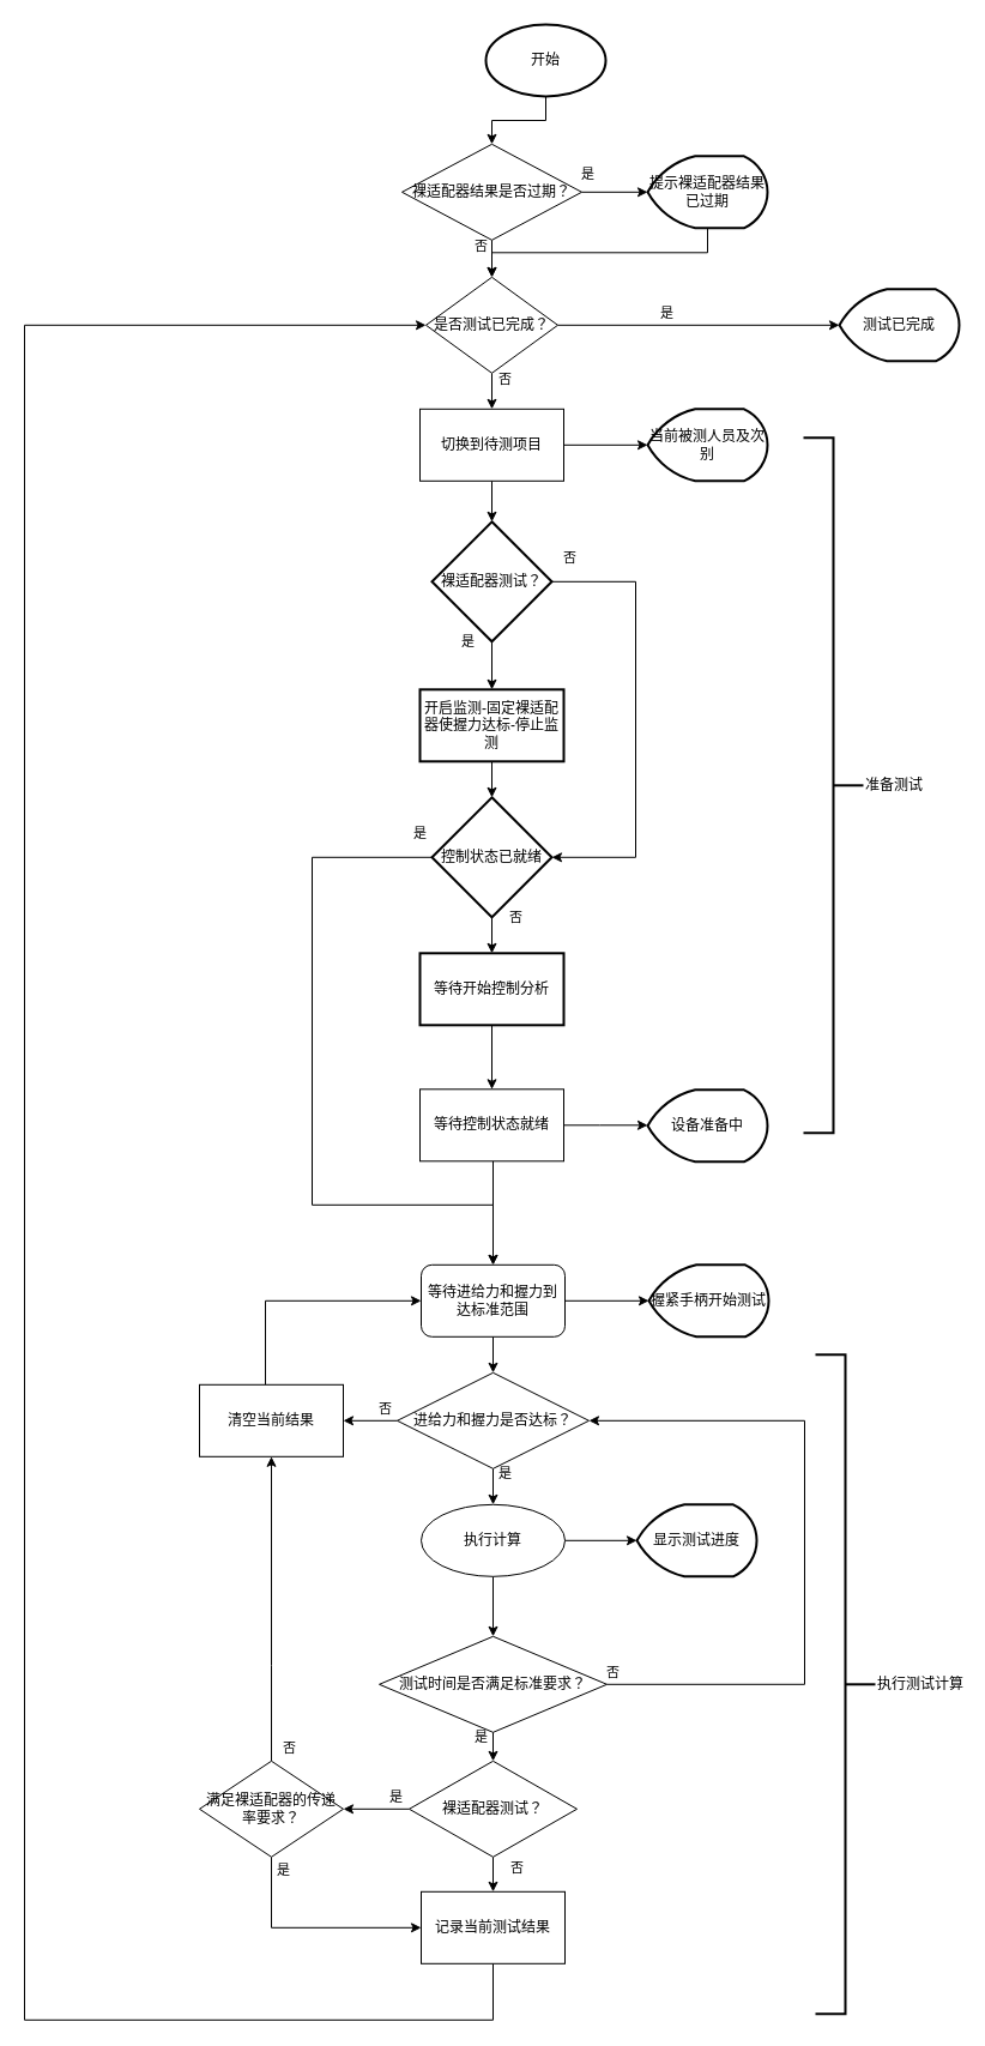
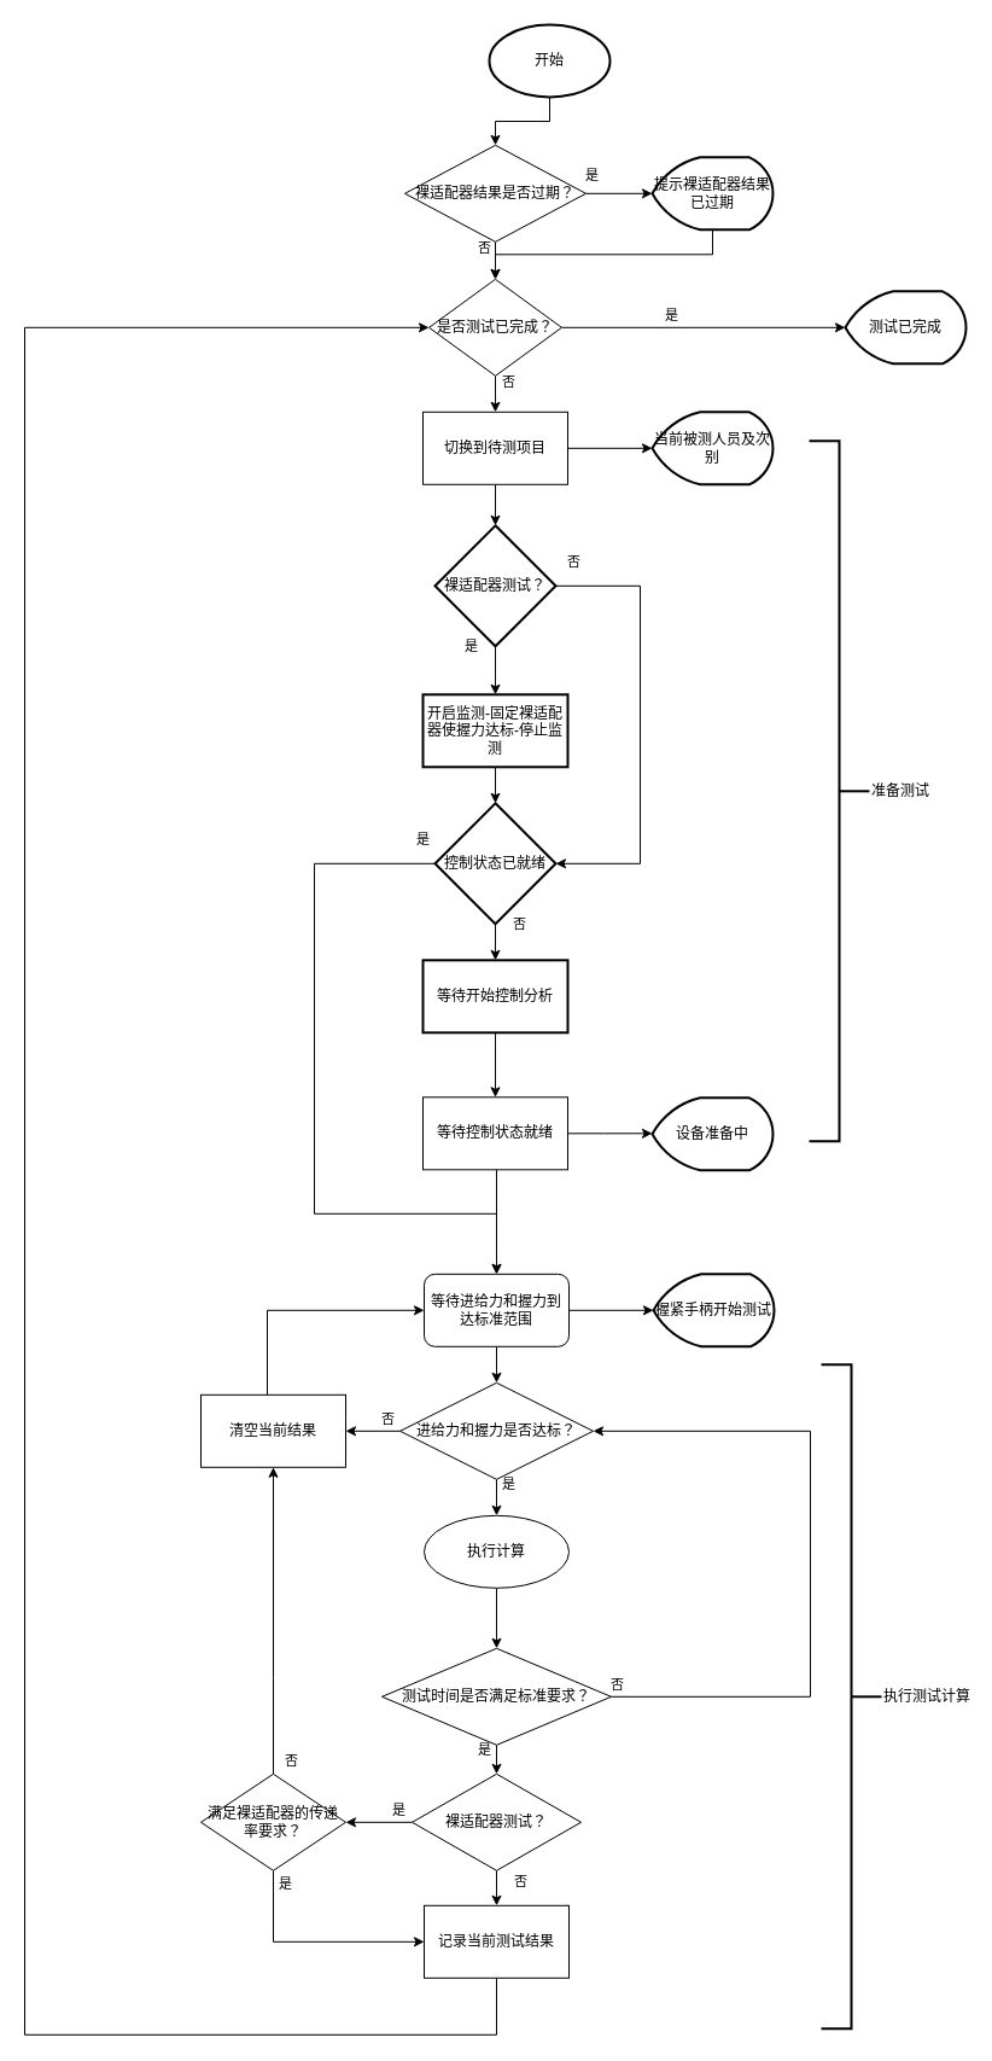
- <mxCell id="29" value="" style="edgeStyle=orthogonalEdgeStyle;rounded=0;orthogonalLoop=1;jettySize=auto;html=1;" edge="1" parent="1" source="31" target="28"><mxGeometry relative="1" as="geometry" /></mxCell>
- <mxCell id="28" value="显示测试进度" style="strokeWidth=2;html=1;shape=mxgraph.flowchart.display;whiteSpace=wrap;" vertex="1" parent="1"><mxGeometry x="531" y="1254.8" width="100" height="60" as="geometry" /></mxCell>
